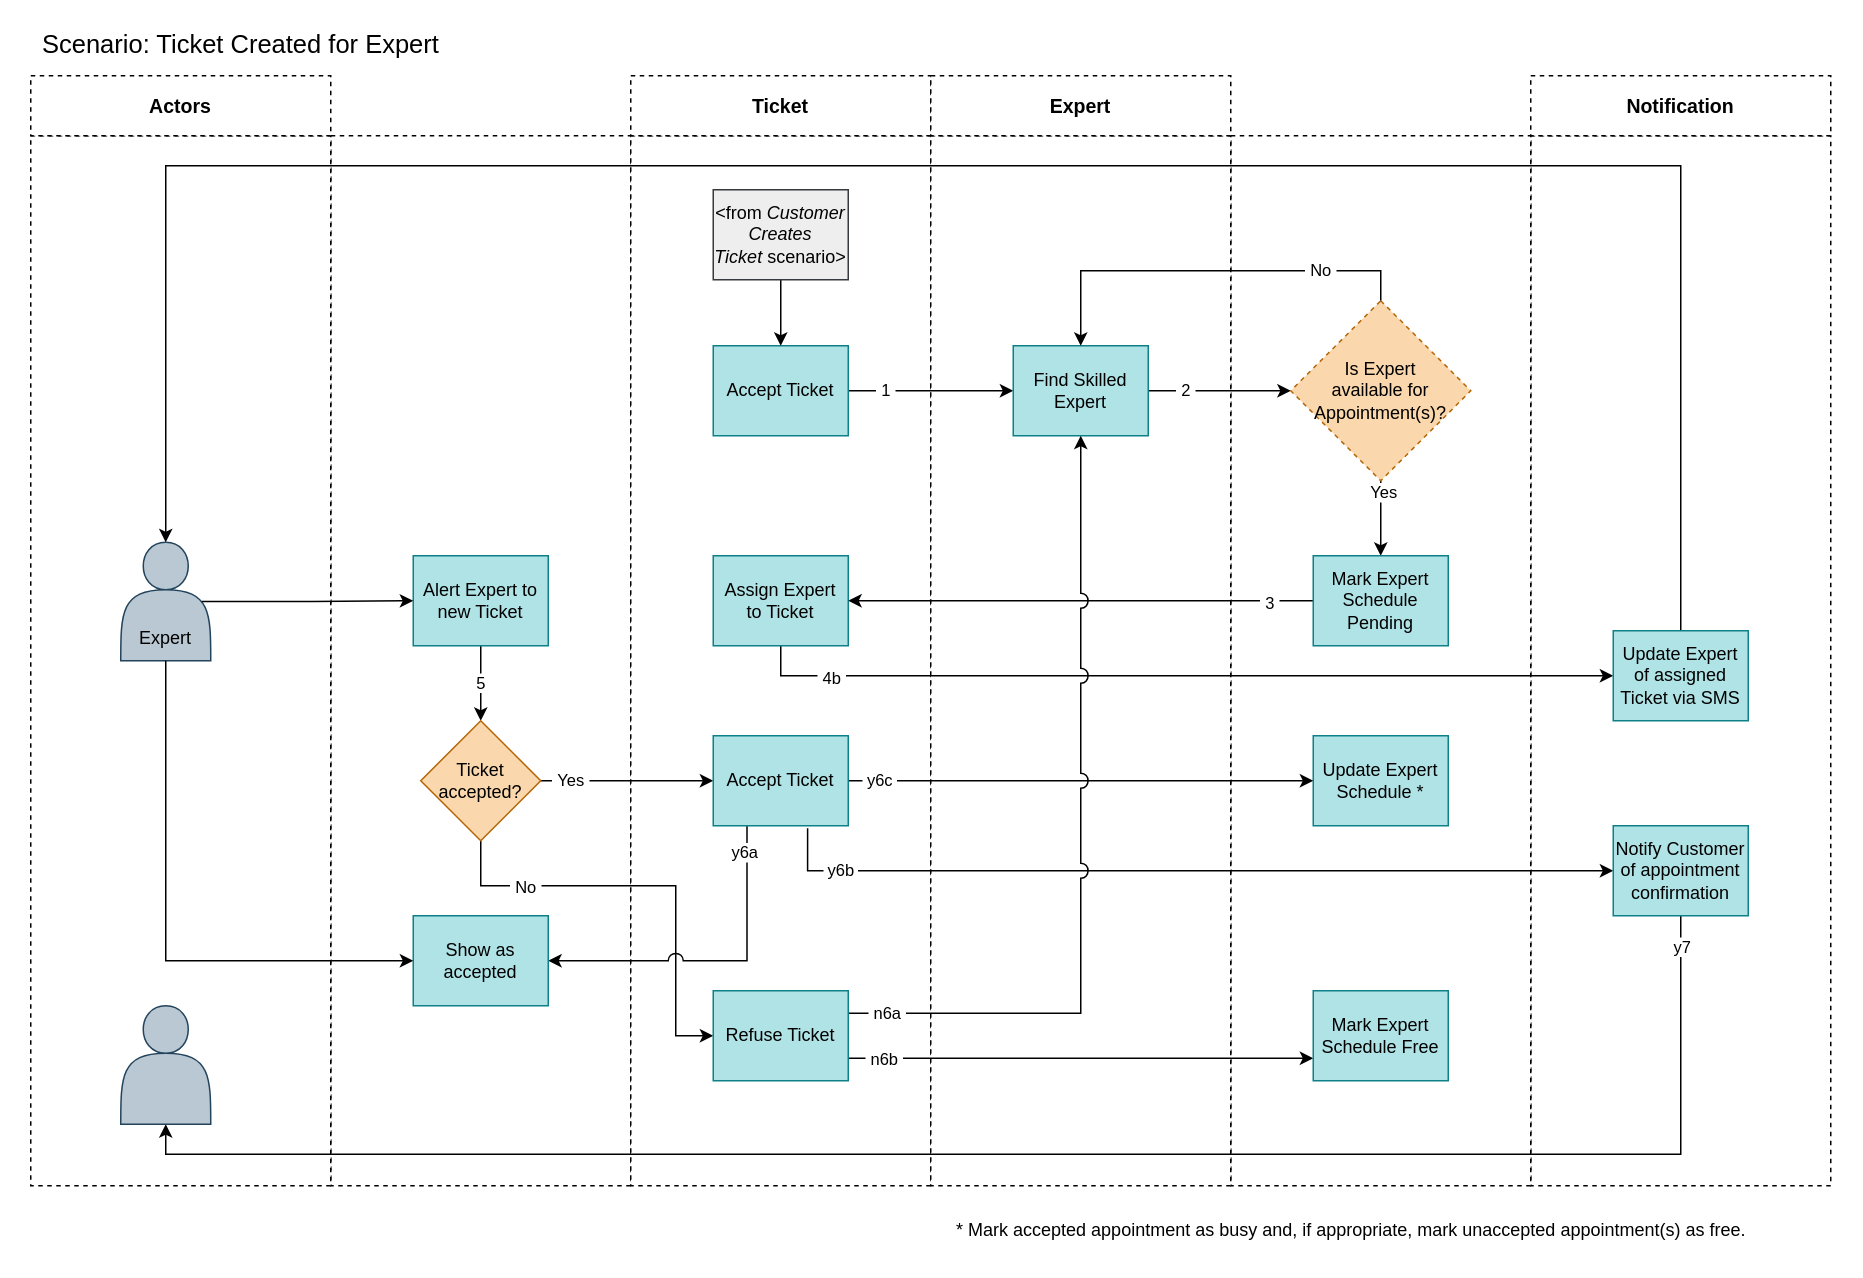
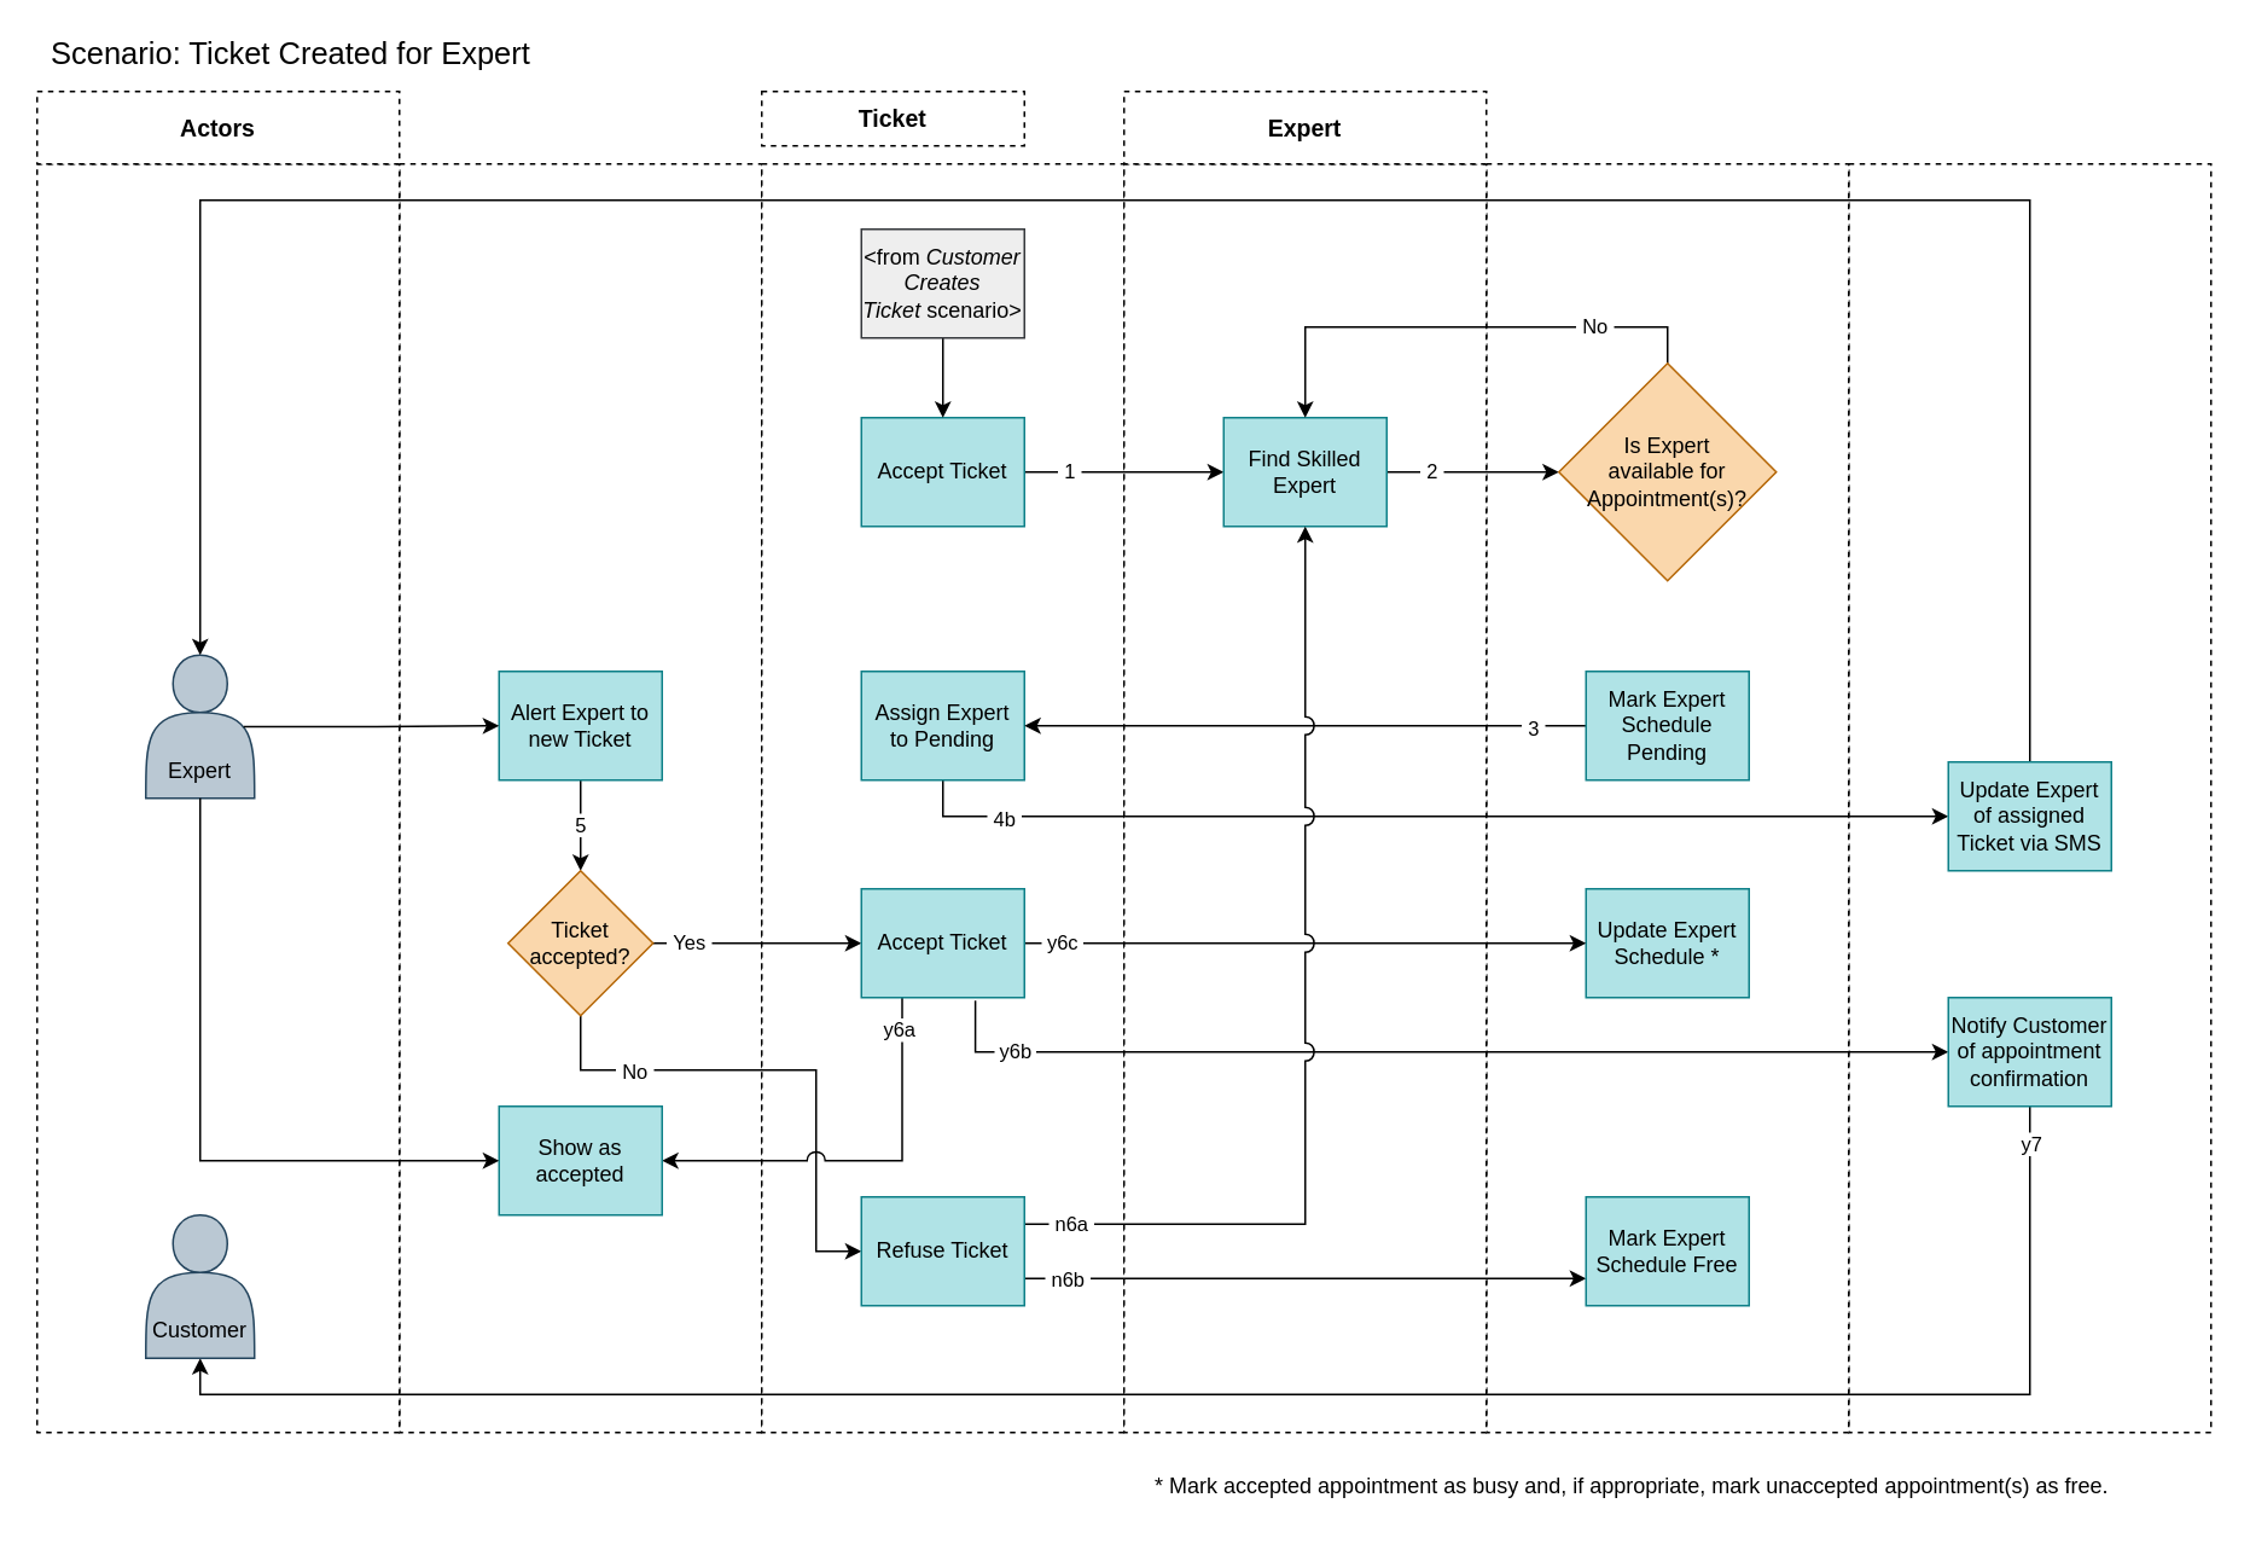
- <mxCell id="10" value="&lt;span style=&quot;font-size: 13px&quot;&gt;Ticket&lt;/span&gt;" style="rounded=0;whiteSpace=wrap;html=1;dashed=1;fontSize=13;fontStyle=1;" parent="1" vertex="1"><mxGeometry x="420" y="50" width="200" height="40" as="geometry" /></mxCell>
+ <mxCell id="10" value="&lt;span style=&quot;font-size: 13px&quot;&gt;Ticket&lt;/span&gt;" style="rounded=0;whiteSpace=wrap;html=1;dashed=1;fontSize=13;fontStyle=1;" parent="1" vertex="1"><mxGeometry x="420" y="50" width="145" height="30" as="geometry" /></mxCell>
- <mxCell id="30" value="&lt;span style=&quot;font-size: 13px&quot;&gt;Notification&lt;/span&gt;" style="rounded=0;whiteSpace=wrap;html=1;dashed=1;fontSize=13;fontStyle=1;" parent="1" vertex="1"><mxGeometry x="1020" y="50" width="200" height="40" as="geometry" /></mxCell>
- <mxCell id="25" value="Is Expert &lt;br&gt;available for Appointment(s)?" style="rhombus;whiteSpace=wrap;html=1;fillColor=#fad7ac;strokeColor=#b46504;verticalAlign=middle;dashed=1;" parent="1" vertex="1"><mxGeometry x="860" y="200" width="120" height="120" as="geometry" /></mxCell>
+ <mxCell id="25" value="Is Expert &lt;br&gt;available for Appointment(s)?" style="rhombus;whiteSpace=wrap;html=1;fillColor=#fad7ac;strokeColor=#b46504;verticalAlign=middle;" parent="1" vertex="1"><mxGeometry x="860" y="200" width="120" height="120" as="geometry" /></mxCell>
- <mxCell id="23" style="edgeStyle=orthogonalEdgeStyle;rounded=0;orthogonalLoop=1;jettySize=auto;html=1;exitX=0.5;exitY=1;exitDx=0;exitDy=0;entryX=0.5;entryY=0;entryDx=0;entryDy=0;" parent="1" source="25" target="49" edge="1"><mxGeometry relative="1" as="geometry" /></mxCell>
- <mxCell id="24" value="Yes" style="edgeLabel;html=1;align=center;verticalAlign=middle;resizable=0;points=[];" parent="23" vertex="1" connectable="0"><mxGeometry x="-0.719" y="1" relative="1" as="geometry"><mxPoint as="offset" /></mxGeometry></mxCell>
- <mxCell id="28" value="Assign Expert &lt;br&gt;to Ticket" style="rounded=0;whiteSpace=wrap;html=1;fillColor=#b0e3e6;strokeColor=#0e8088;" parent="1" vertex="1"><mxGeometry x="475" y="370" width="90" height="60" as="geometry" /></mxCell>
+ <mxCell id="28" value="Assign Expert &lt;br&gt;to Pending" style="rounded=0;whiteSpace=wrap;html=1;fillColor=#b0e3e6;strokeColor=#0e8088;" parent="1" vertex="1"><mxGeometry x="475" y="370" width="90" height="60" as="geometry" /></mxCell>
+ <mxCell id="61" value="Customer" style="text;html=1;strokeColor=none;fillColor=none;align=center;verticalAlign=middle;whiteSpace=wrap;rounded=0;" parent="59" vertex="1"><mxGeometry x="10" y="54" width="40" height="20" as="geometry" /></mxCell>
